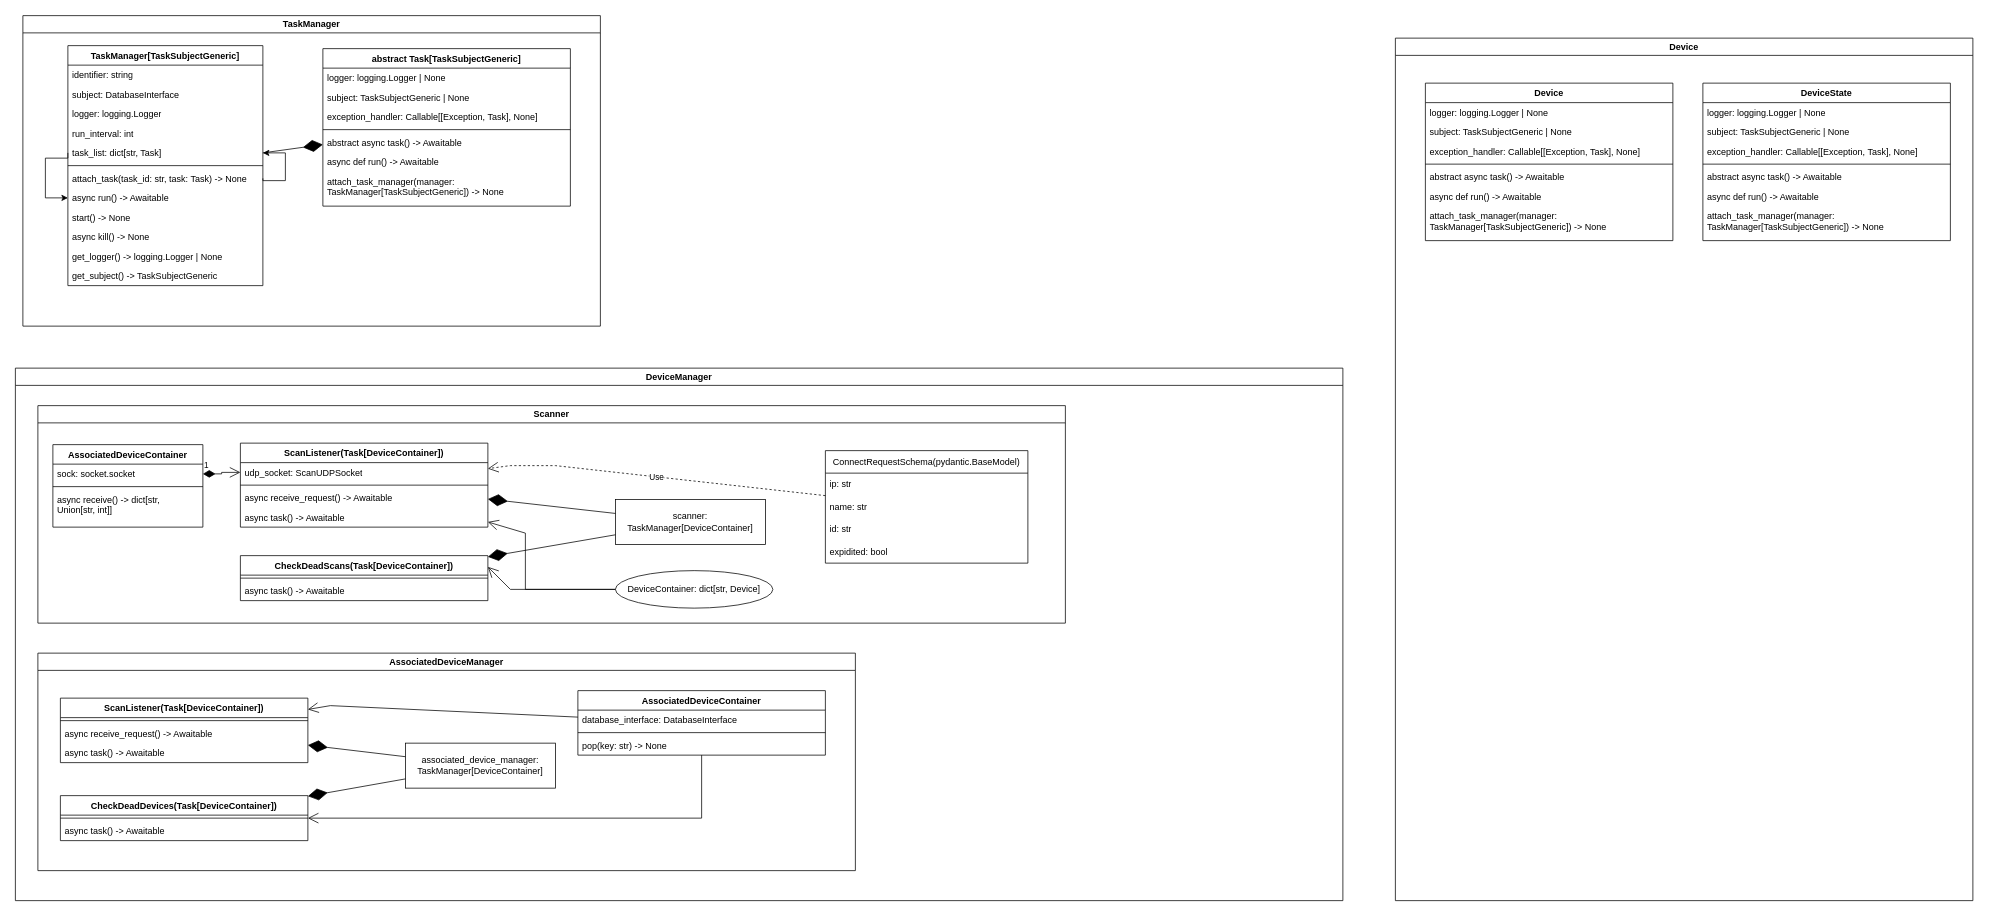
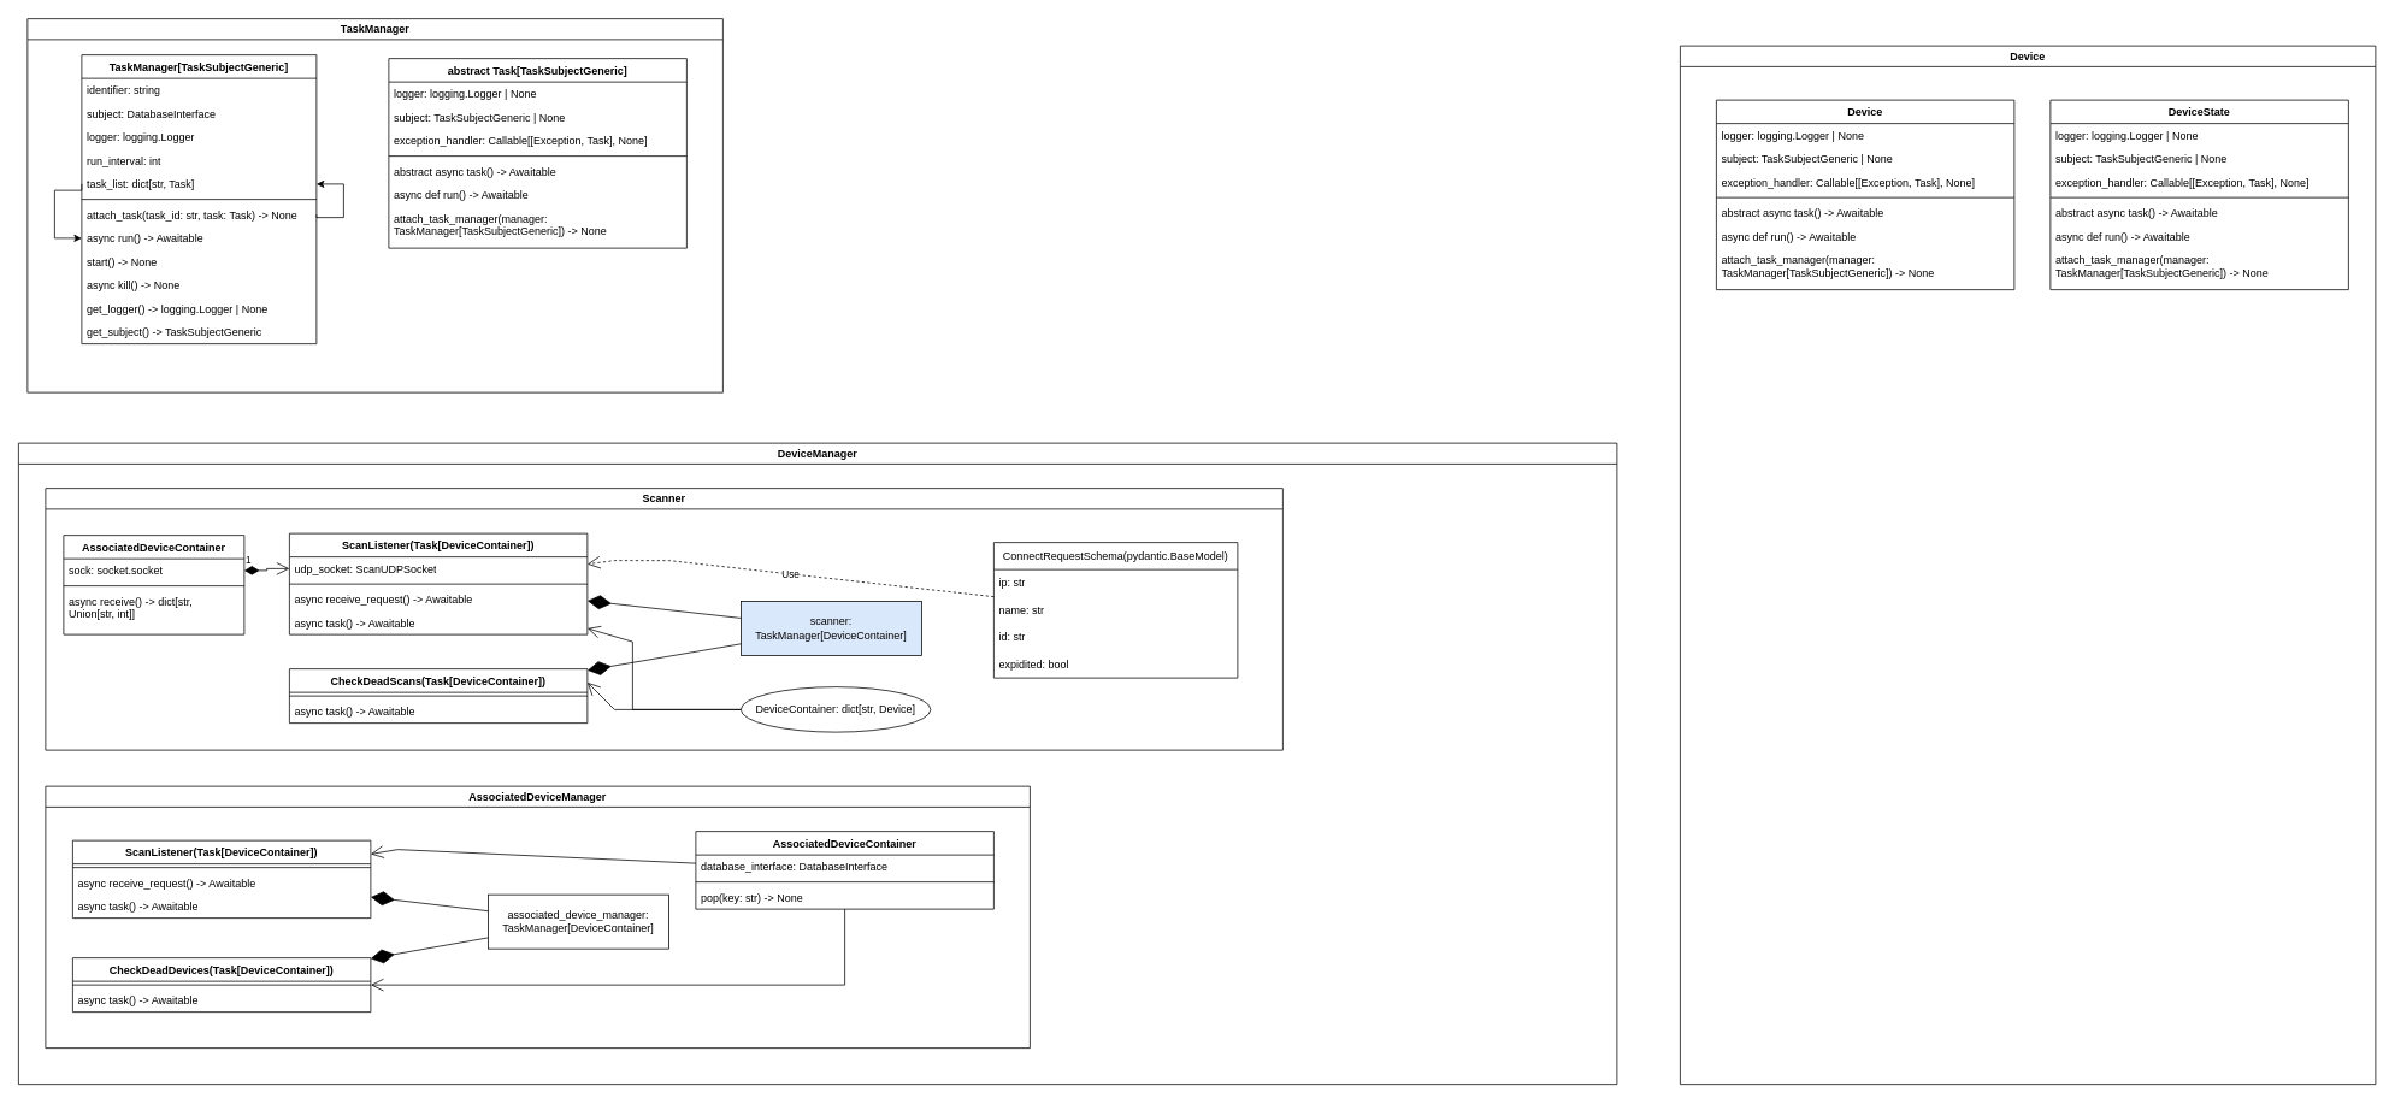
- <mxCell id="17" value="" style="endArrow=diamondThin;endFill=1;endSize=24;html=1;rounded=0;exitX=1;exitY=0.5;exitDx=0;exitDy=0;" edge="1" parent="1" source="8" target="19"><mxGeometry width="160" relative="1" as="geometry"><mxPoint x="460" y="450" as="sourcePoint" /><mxPoint x="470" y="220" as="targetPoint" /></mxGeometry></mxCell>
- <mxCell id="37" value="scanner: TaskManager[DeviceContainer]" style="rounded=0;whiteSpace=wrap;html=1;" vertex="1" parent="28"><mxGeometry x="770" y="125" width="200" height="60" as="geometry" /></mxCell>
+ <mxCell id="37" value="scanner: TaskManager[DeviceContainer]" style="rounded=0;whiteSpace=wrap;html=1;fillColor=#dae8fc;" vertex="1" parent="28"><mxGeometry x="770" y="125" width="200" height="60" as="geometry" /></mxCell>
